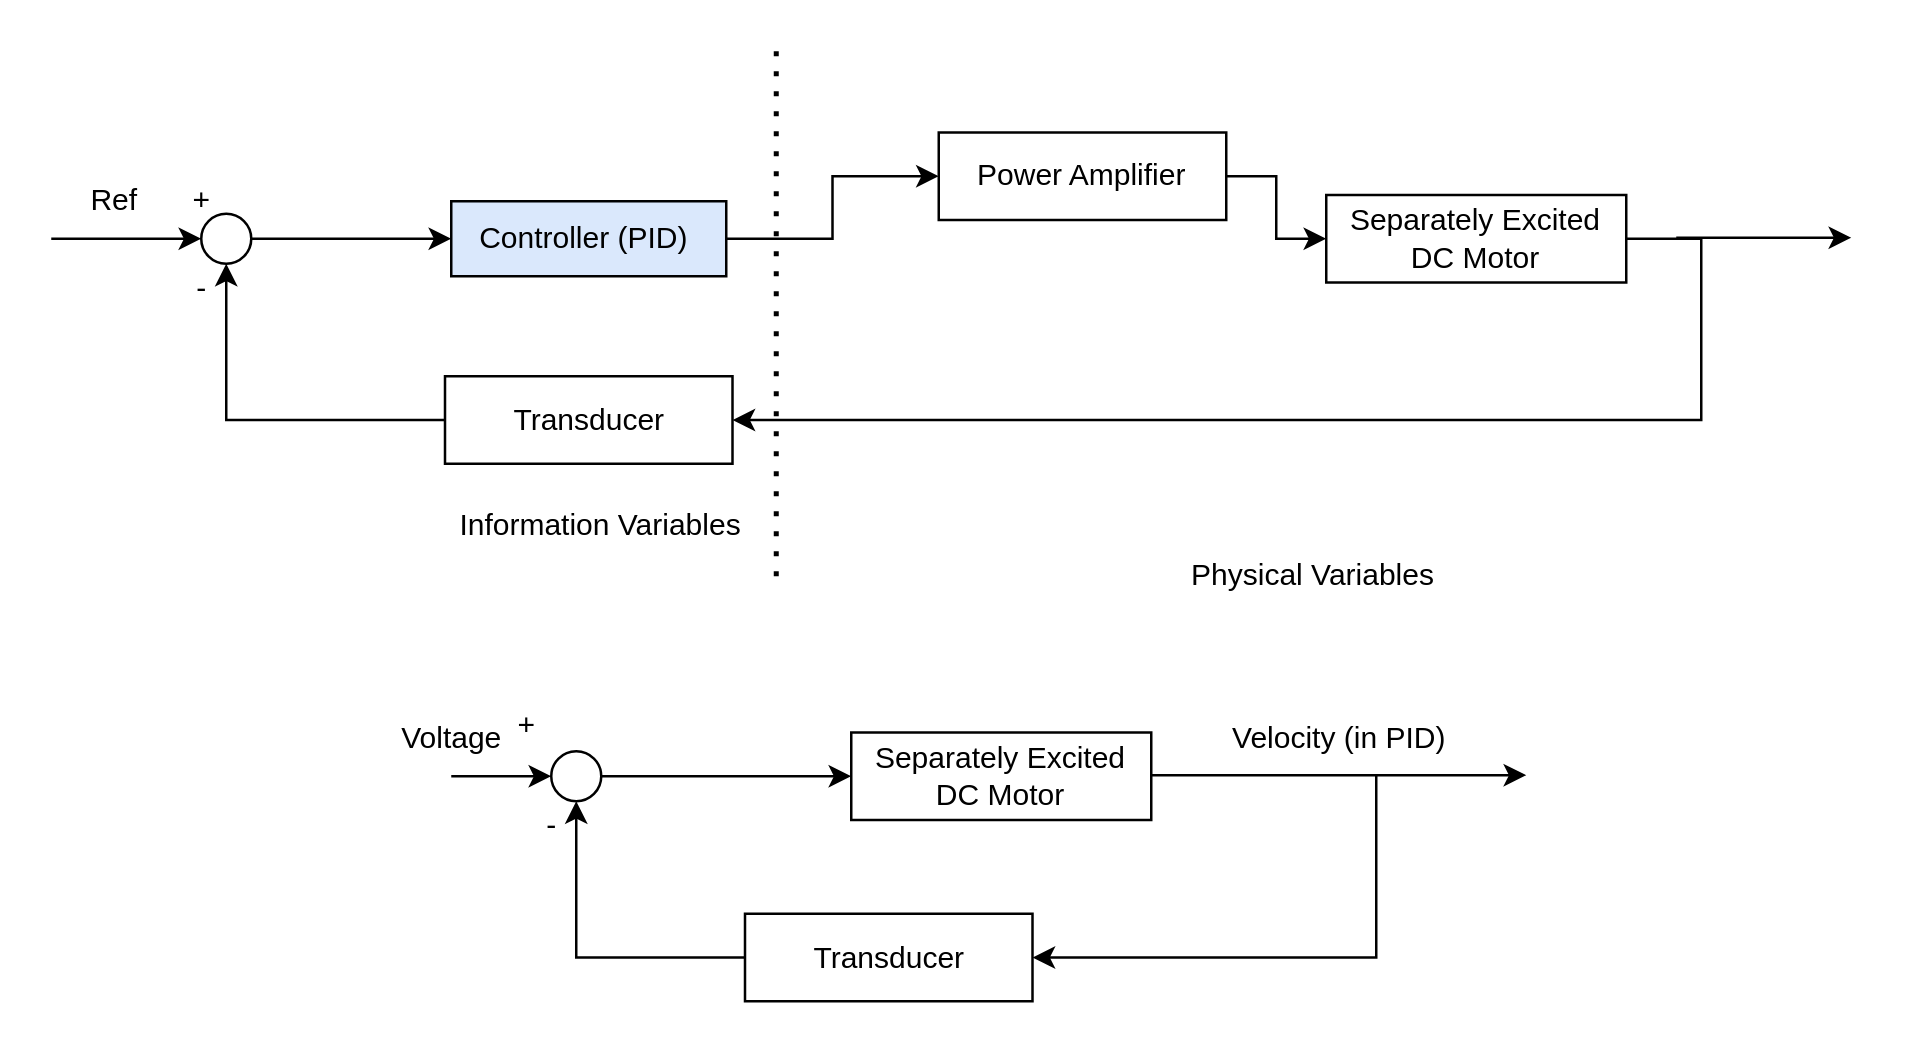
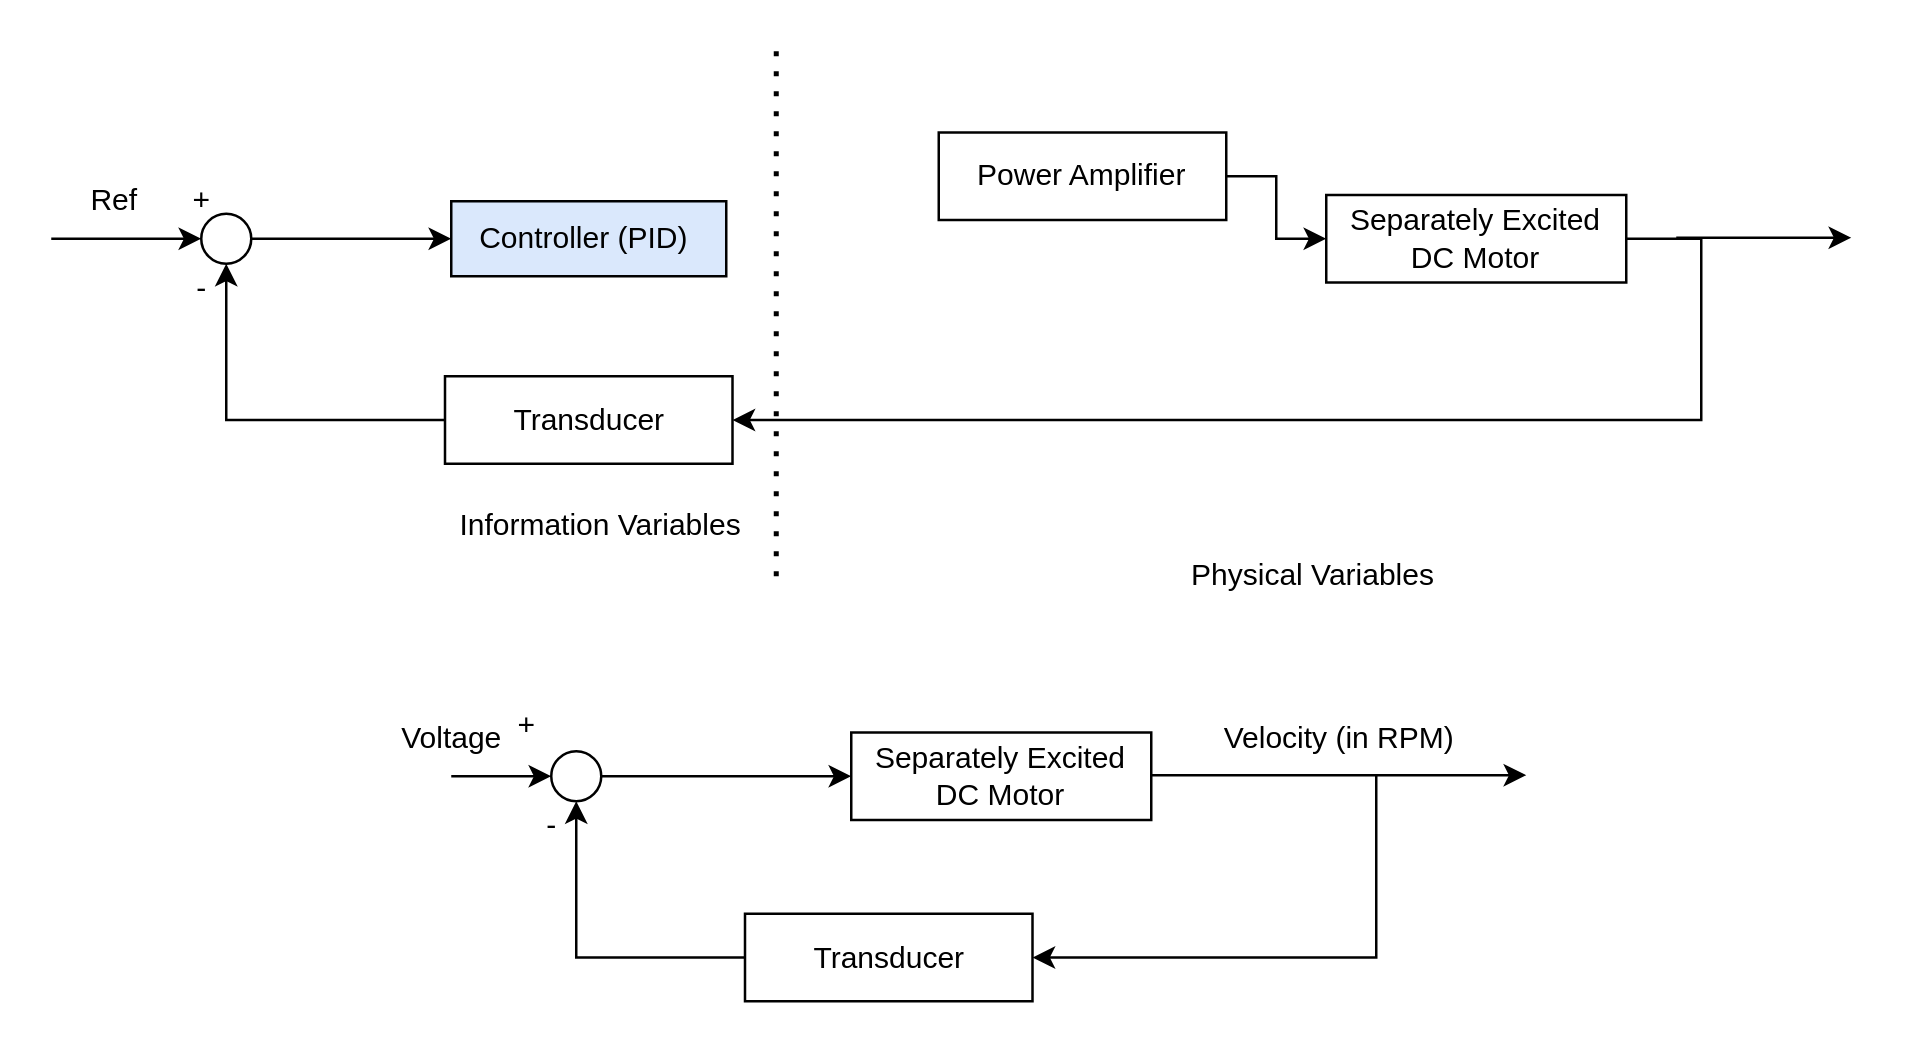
- <mxCell id="4" value="" style="edgeStyle=orthogonalEdgeStyle;rounded=0;orthogonalLoop=1;jettySize=auto;html=1;" edge="1" parent="1" source="5" target="7"><mxGeometry relative="1" as="geometry" /></mxCell>
- <mxCell id="27" value="Velocity (in PID)" style="text;html=1;align=center;verticalAlign=middle;resizable=0;points=[];autosize=1;" vertex="1" parent="1"><mxGeometry x="480" y="285" width="110" height="20" as="geometry" /></mxCell>
+ <mxCell id="27" value="Velocity (in RPM)" style="text;html=1;align=center;verticalAlign=middle;resizable=0;points=[];autosize=1;" vertex="1" parent="1"><mxGeometry x="480" y="285" width="110" height="20" as="geometry" /></mxCell>
